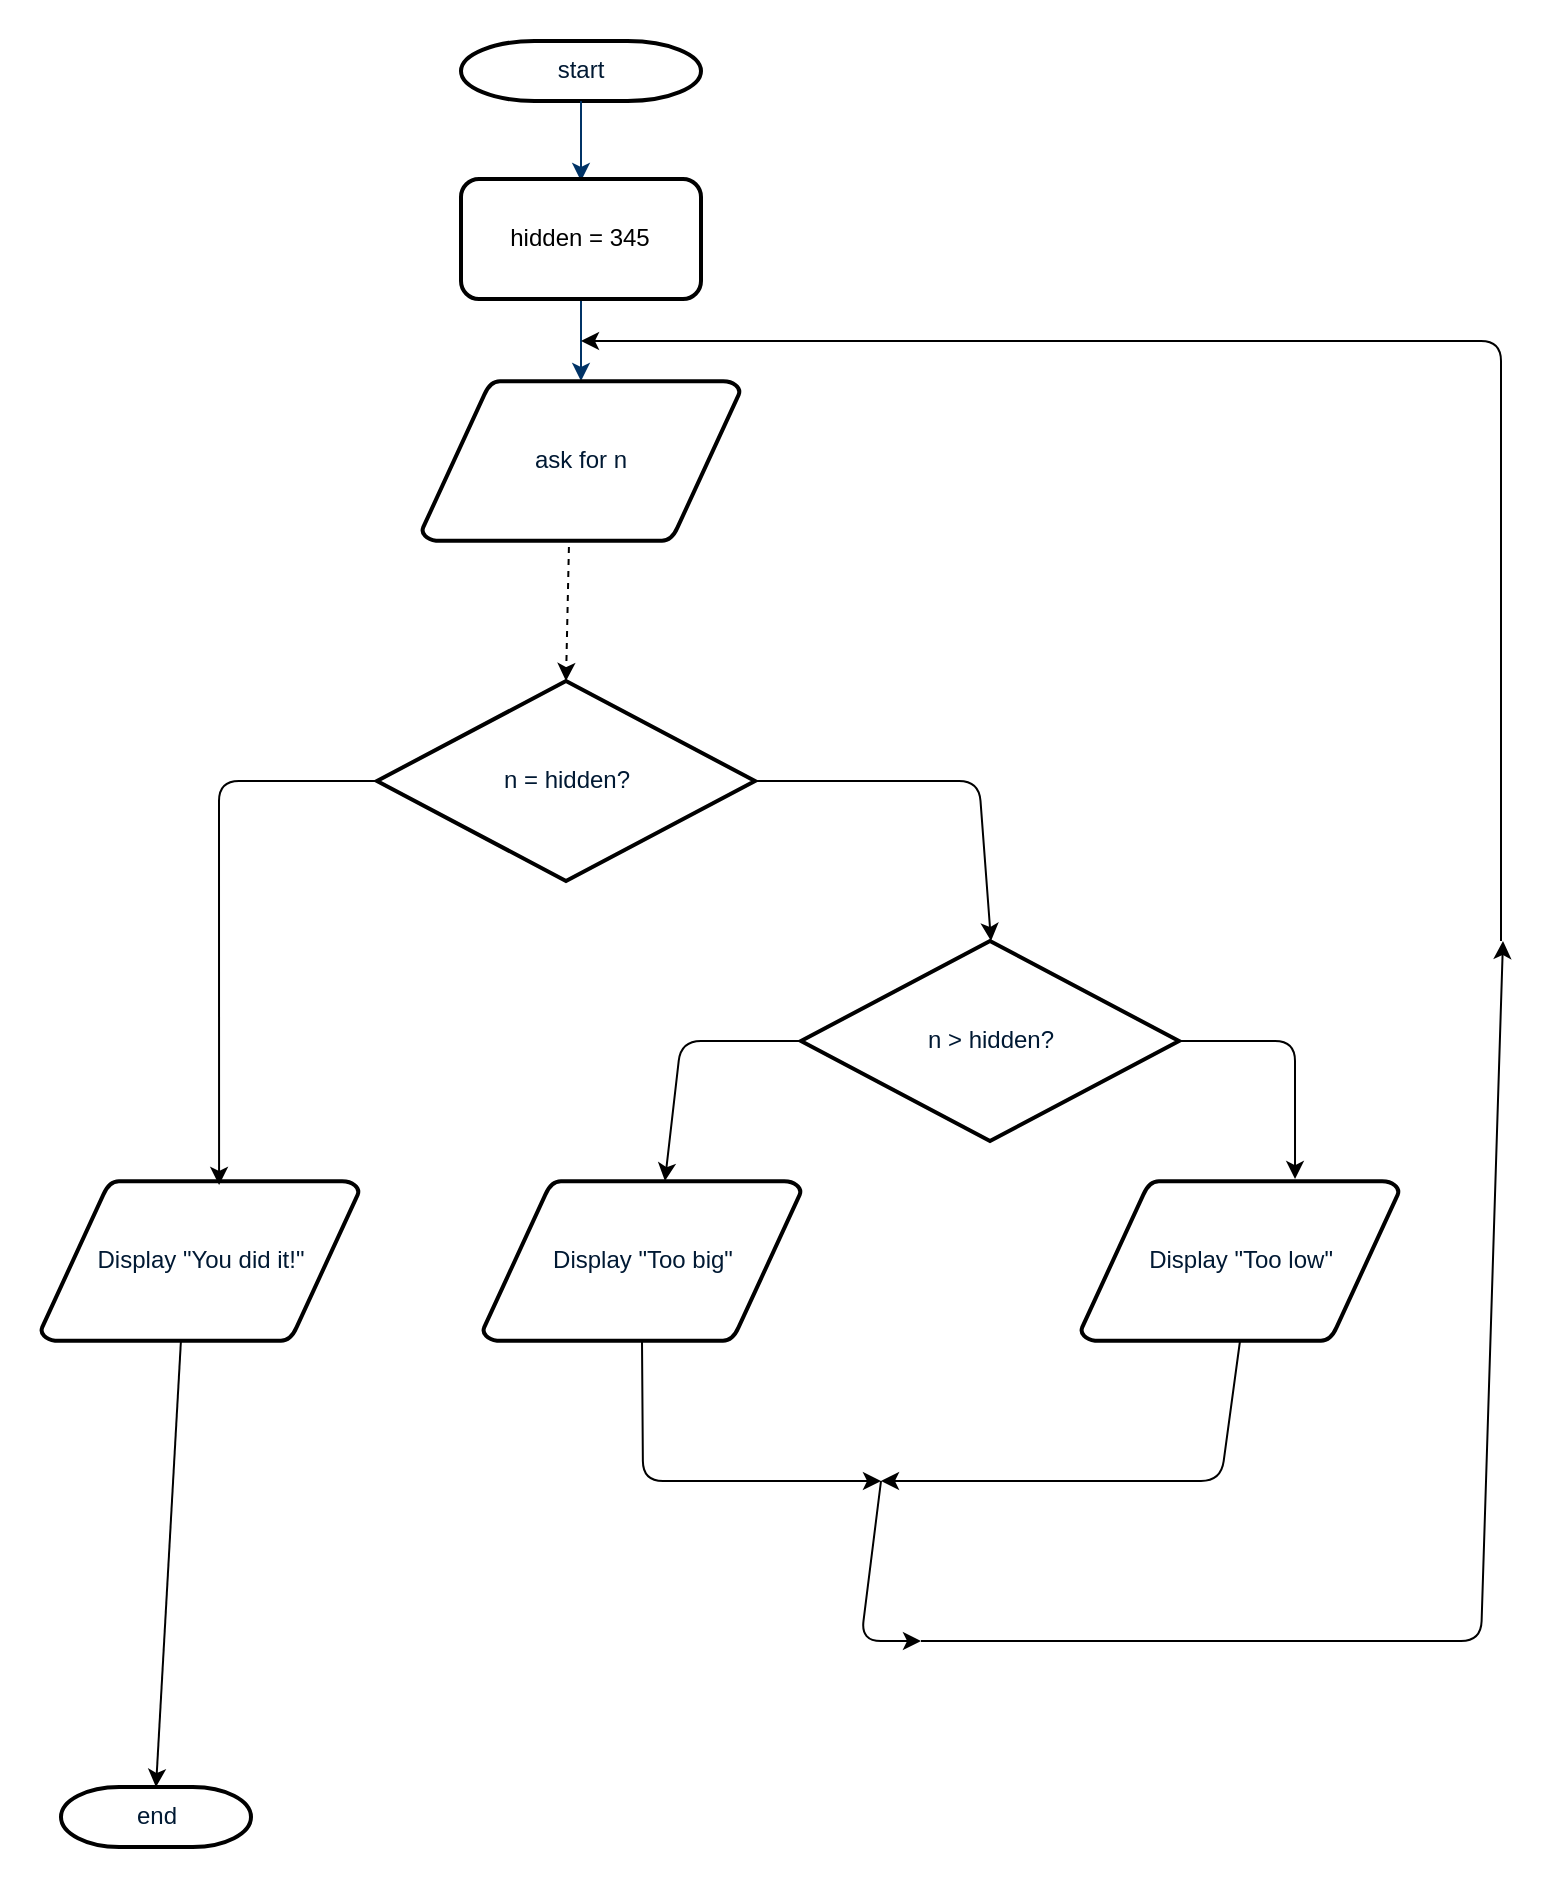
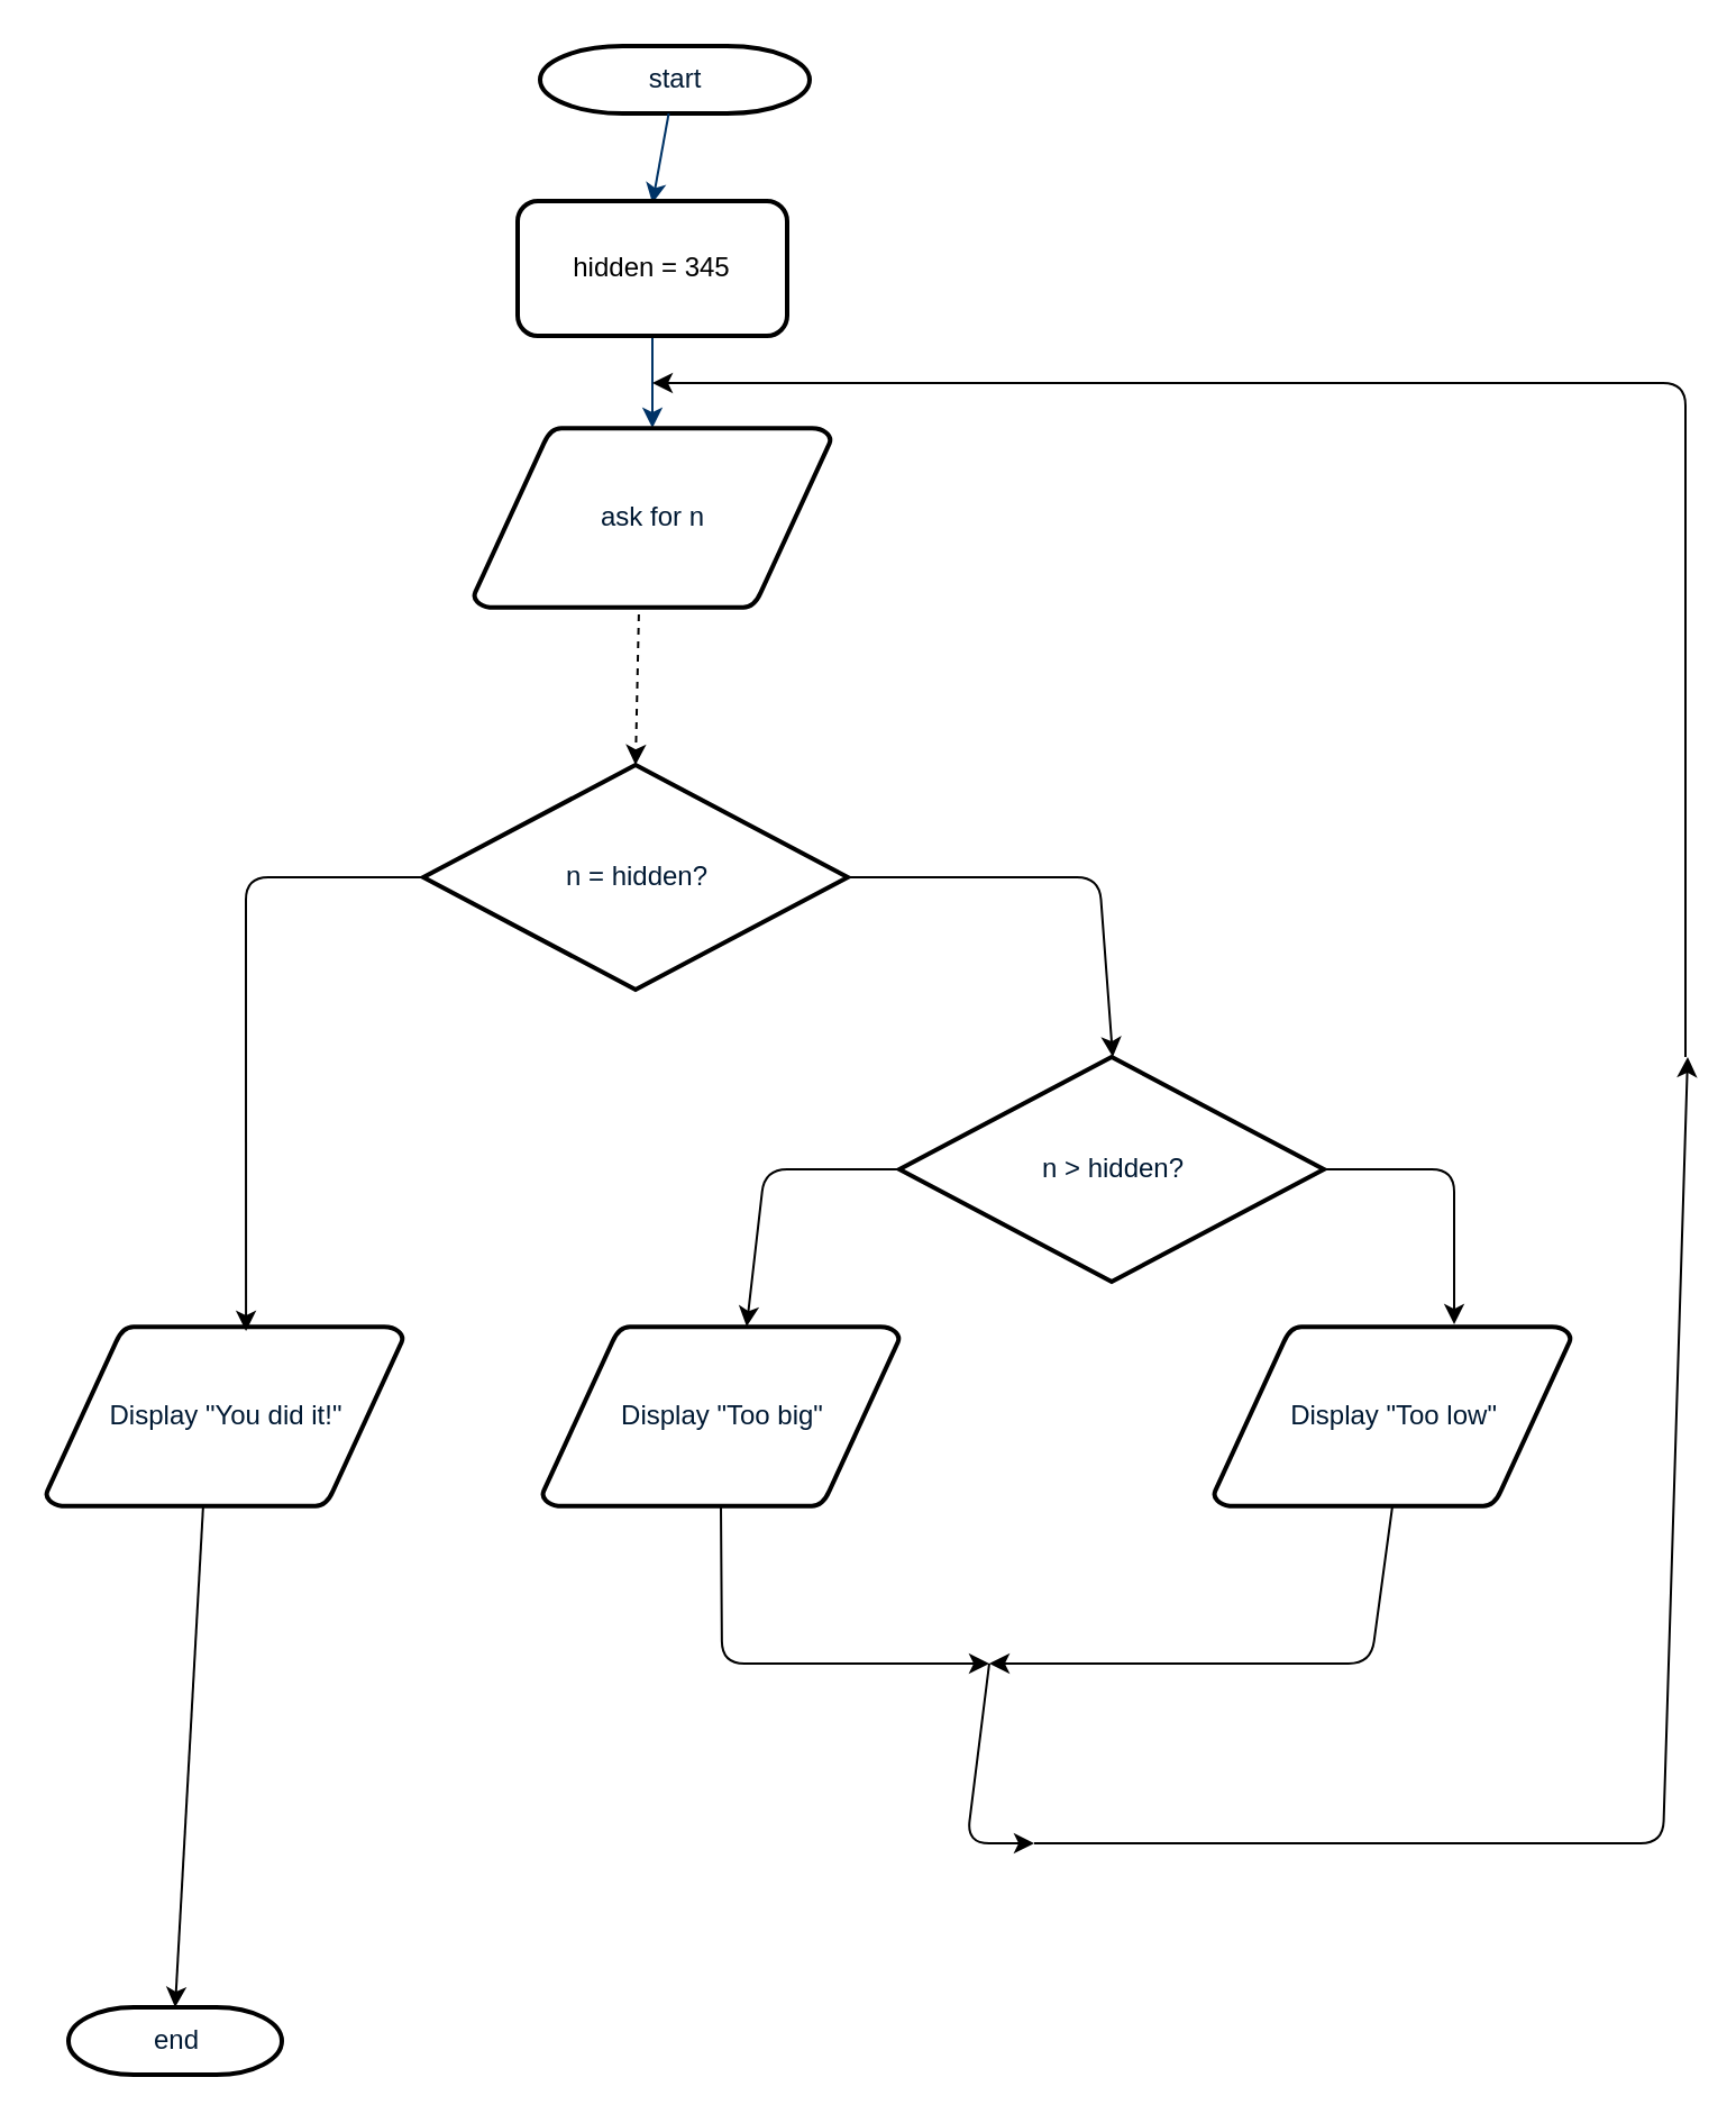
- <mxCell id="2" value="start" style="shape=mxgraph.flowchart.terminator;fillColor=#FFFFFF;strokeColor=#000000;strokeWidth=2;gradientColor=none;gradientDirection=north;fontColor=#001933;fontStyle=0;html=1;" vertex="1" parent="1"><mxGeometry x="230" y="20" width="120" height="30" as="geometry" /></mxCell>
+ <mxCell id="2" value="start" style="shape=mxgraph.flowchart.terminator;fillColor=#FFFFFF;strokeColor=#000000;strokeWidth=2;gradientColor=none;gradientDirection=north;fontColor=#001933;fontStyle=0;html=1;" vertex="1" parent="1"><mxGeometry x="240" y="20" width="120" height="30" as="geometry" /></mxCell>
